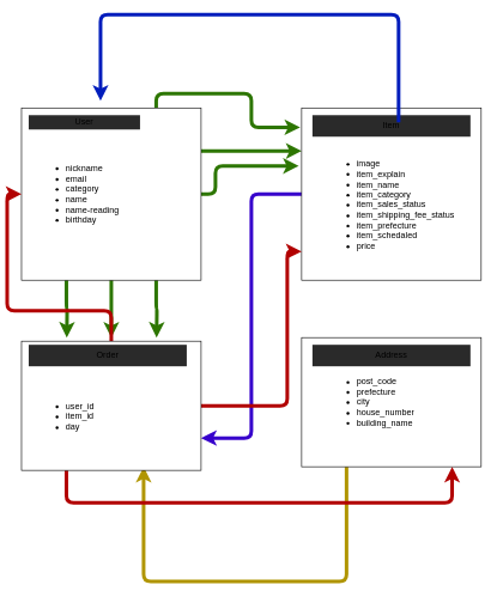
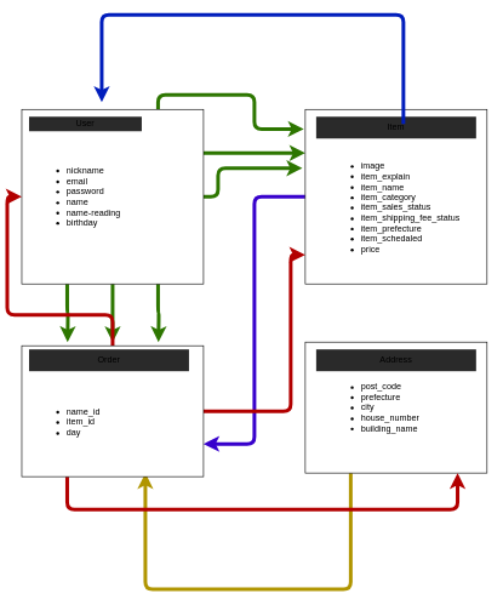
- <mxCell id="9" value="&lt;ul&gt;&lt;li&gt;nickname&lt;/li&gt;&lt;li&gt;email&lt;/li&gt;&lt;li&gt;category&lt;/li&gt;&lt;li&gt;name&lt;/li&gt;&lt;li&gt;name-reading&lt;/li&gt;&lt;li&gt;birthday&lt;/li&gt;&lt;/ul&gt;" style="text;html=1;whiteSpace=wrap;verticalAlign=middle;overflow=hidden;rounded=0;sketch=0;" vertex="1" parent="1"><mxGeometry x="40" y="200" width="200" height="140" as="geometry" /></mxCell>
+ <mxCell id="9" value="&lt;ul&gt;&lt;li&gt;nickname&lt;/li&gt;&lt;li&gt;email&lt;/li&gt;&lt;li&gt;password&lt;/li&gt;&lt;li&gt;name&lt;/li&gt;&lt;li&gt;name-reading&lt;/li&gt;&lt;li&gt;birthday&lt;/li&gt;&lt;/ul&gt;" style="text;html=1;whiteSpace=wrap;verticalAlign=middle;overflow=hidden;rounded=0;sketch=0;" vertex="1" parent="1"><mxGeometry x="40" y="200" width="200" height="140" as="geometry" /></mxCell>
- <mxCell id="22" value="&lt;ul&gt;&lt;li&gt;user_id&lt;/li&gt;&lt;li&gt;item_id&lt;/li&gt;&lt;li&gt;day&lt;/li&gt;&lt;/ul&gt;" style="text;html=1;whiteSpace=wrap;verticalAlign=middle;overflow=hidden;rounded=0;sketch=0;" vertex="1" parent="1"><mxGeometry x="40" y="510" width="200" height="140" as="geometry" /></mxCell>
+ <mxCell id="22" value="&lt;ul&gt;&lt;li&gt;name_id&lt;/li&gt;&lt;li&gt;item_id&lt;/li&gt;&lt;li&gt;day&lt;/li&gt;&lt;/ul&gt;" style="text;html=1;whiteSpace=wrap;verticalAlign=middle;overflow=hidden;rounded=0;sketch=0;" vertex="1" parent="1"><mxGeometry x="40" y="510" width="200" height="140" as="geometry" /></mxCell>
